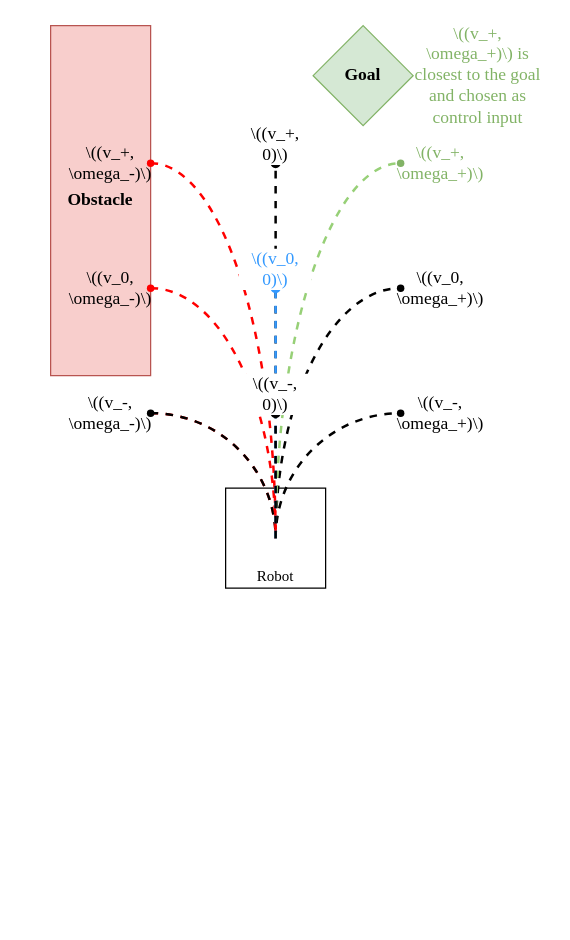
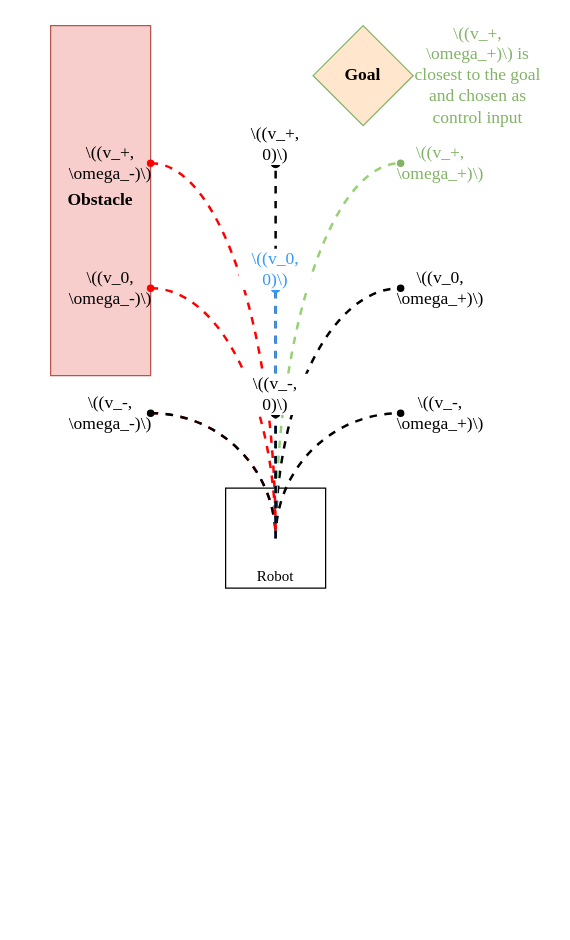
- <mxCell id="5" value="&lt;b&gt;Goal&lt;/b&gt;" style="rhombus;whiteSpace=wrap;html=1;fillColor=#d5e8d4;strokeColor=#82b366;fontFamily=Comptuer Modern;fontSource=http%3A%2F%2Fmirrors.ctan.org%2Ffonts%2Fcm-unicode%2Ffonts%2Fotf%2Fcmunbxo.otf;fontSize=14;" parent="1" vertex="1"><mxGeometry x="250" y="20" width="80" height="80" as="geometry" /></mxCell>
+ <mxCell id="5" value="&lt;b&gt;Goal&lt;/b&gt;" style="rhombus;whiteSpace=wrap;html=1;fillColor=#ffe6cc;strokeColor=#82b366;fontFamily=Comptuer Modern;fontSource=http%3A%2F%2Fmirrors.ctan.org%2Ffonts%2Fcm-unicode%2Ffonts%2Fotf%2Fcmunbxo.otf;fontSize=14;" parent="1" vertex="1"><mxGeometry x="250" y="20" width="80" height="80" as="geometry" /></mxCell>
